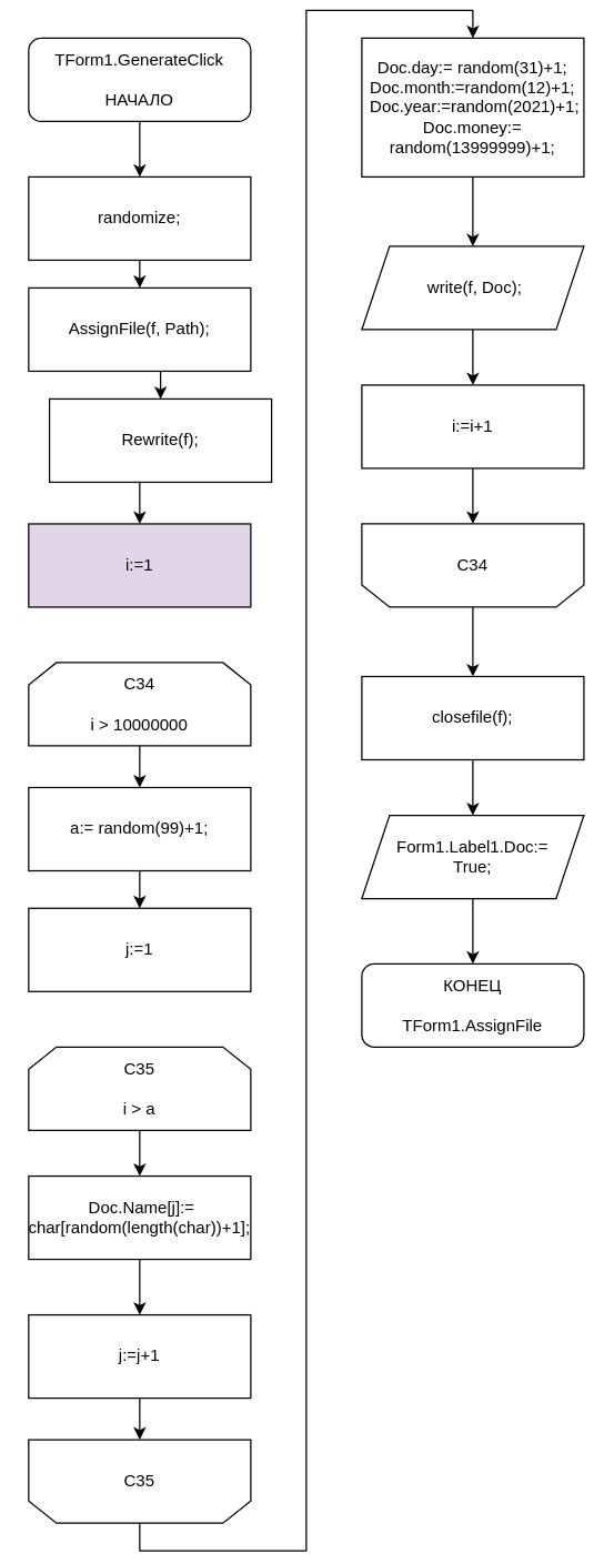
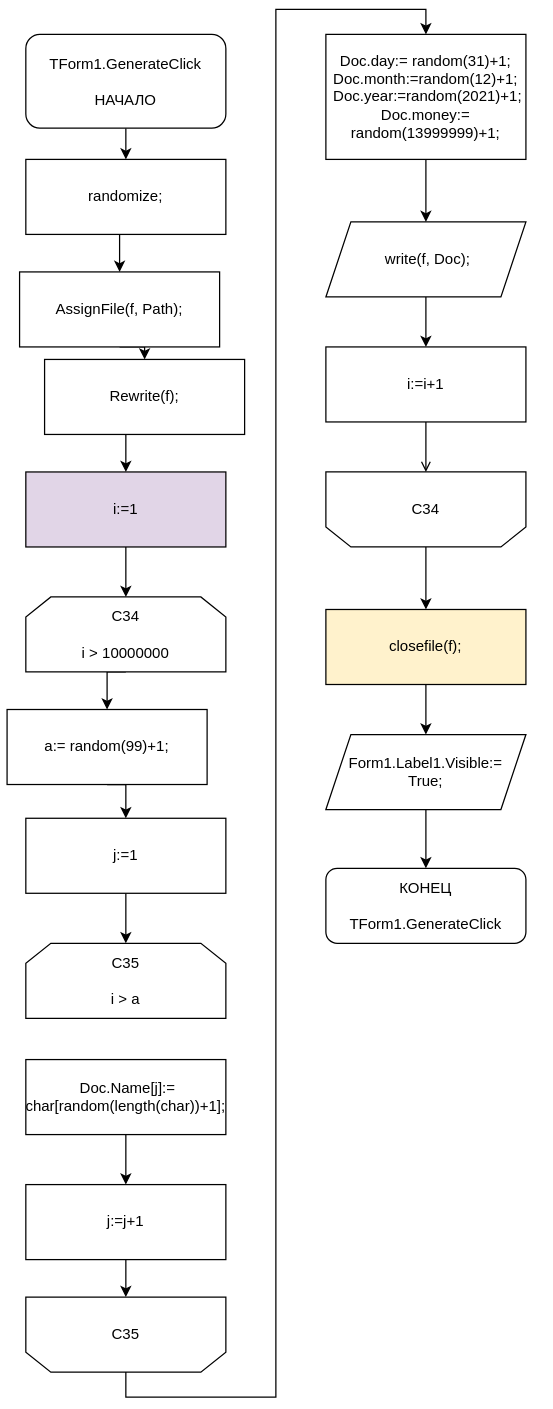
- <mxCell id="3" value="TForm1.GenerateClick&lt;br&gt;&lt;br&gt;НАЧАЛО" style="rounded=1;whiteSpace=wrap;html=1;" vertex="1" parent="1"><mxGeometry x="20" y="20" width="160" height="60" as="geometry" /></mxCell>
+ <mxCell id="3" value="TForm1.GenerateClick&lt;br&gt;&lt;br&gt;НАЧАЛО" style="rounded=1;whiteSpace=wrap;html=1;" vertex="1" parent="1"><mxGeometry x="20" y="20" width="160" height="75" as="geometry" /></mxCell>
- <mxCell id="9" value="AssignFile(f, Path);" style="rounded=0;whiteSpace=wrap;html=1;" vertex="1" parent="1"><mxGeometry x="20" y="200" width="160" height="60" as="geometry" /></mxCell>
+ <mxCell id="9" value="AssignFile(f, Path);" style="rounded=0;whiteSpace=wrap;html=1;" vertex="1" parent="1"><mxGeometry x="15" y="210" width="160" height="60" as="geometry" /></mxCell>
- <mxCell id="30" style="edgeStyle=orthogonalEdgeStyle;rounded=0;orthogonalLoop=1;jettySize=auto;html=1;exitX=0.5;exitY=1;exitDx=0;exitDy=0;entryX=0.5;entryY=1;entryDx=0;entryDy=0;" edge="1" parent="1" source="31" target="33"><mxGeometry relative="1" as="geometry" /></mxCell>
+ <mxCell id="30" style="edgeStyle=orthogonalEdgeStyle;rounded=0;orthogonalLoop=1;jettySize=auto;html=1;exitX=0.5;exitY=1;exitDx=0;exitDy=0;entryX=0.5;entryY=1;entryDx=0;entryDy=0;endArrow=open;" edge="1" parent="1" source="31" target="33"><mxGeometry relative="1" as="geometry" /></mxCell>
+ <mxCell id="10" style="edgeStyle=orthogonalEdgeStyle;rounded=0;orthogonalLoop=1;jettySize=auto;html=1;exitX=0.5;exitY=1;exitDx=0;exitDy=0;entryX=0.5;entryY=0;entryDx=0;entryDy=0;" edge="1" parent="1" source="11" target="13"><mxGeometry relative="1" as="geometry" /></mxCell>
- <mxCell id="35" value="closefile(f);" style="rounded=0;whiteSpace=wrap;html=1;" vertex="1" parent="1"><mxGeometry x="260" y="480" width="160" height="60" as="geometry" /></mxCell>
+ <mxCell id="35" value="closefile(f);" style="rounded=0;whiteSpace=wrap;html=1;fillColor=#fff2cc;" vertex="1" parent="1"><mxGeometry x="260" y="480" width="160" height="60" as="geometry" /></mxCell>
- <mxCell id="15" value="a:= random(99)+1;" style="rounded=0;whiteSpace=wrap;html=1;" vertex="1" parent="1"><mxGeometry x="20" y="560" width="160" height="60" as="geometry" /></mxCell>
+ <mxCell id="15" value="a:= random(99)+1;" style="rounded=0;whiteSpace=wrap;html=1;" vertex="1" parent="1"><mxGeometry x="5" y="560" width="160" height="60" as="geometry" /></mxCell>
- <mxCell id="37" value="Form1.Label1.Doc:=&lt;br&gt;True;" style="shape=parallelogram;perimeter=parallelogramPerimeter;whiteSpace=wrap;html=1;fixedSize=1;" vertex="1" parent="1"><mxGeometry x="260" y="580" width="160" height="60" as="geometry" /></mxCell>
+ <mxCell id="37" value="Form1.Label1.Visible:=&lt;br&gt;True;" style="shape=parallelogram;perimeter=parallelogramPerimeter;whiteSpace=wrap;html=1;fixedSize=1;" vertex="1" parent="1"><mxGeometry x="260" y="580" width="160" height="60" as="geometry" /></mxCell>
- <mxCell id="38" value="КОНЕЦ&lt;br&gt;&lt;br&gt;TForm1.AssignFile" style="rounded=1;whiteSpace=wrap;html=1;direction=west;" vertex="1" parent="1"><mxGeometry x="260" y="687" width="160" height="60" as="geometry" /></mxCell>
+ <mxCell id="38" value="КОНЕЦ&lt;br&gt;&lt;br&gt;TForm1.GenerateClick" style="rounded=1;whiteSpace=wrap;html=1;direction=west;" vertex="1" parent="1"><mxGeometry x="260" y="687" width="160" height="60" as="geometry" /></mxCell>
+ <mxCell id="16" style="edgeStyle=orthogonalEdgeStyle;rounded=0;orthogonalLoop=1;jettySize=auto;html=1;exitX=0.5;exitY=1;exitDx=0;exitDy=0;entryX=0.5;entryY=0;entryDx=0;entryDy=0;" edge="1" parent="1" source="17" target="19"><mxGeometry relative="1" as="geometry" /></mxCell>
- <mxCell id="18" style="edgeStyle=orthogonalEdgeStyle;rounded=0;orthogonalLoop=1;jettySize=auto;html=1;exitX=0.5;exitY=1;exitDx=0;exitDy=0;" edge="1" parent="1" source="19" target="21"><mxGeometry relative="1" as="geometry" /></mxCell>
